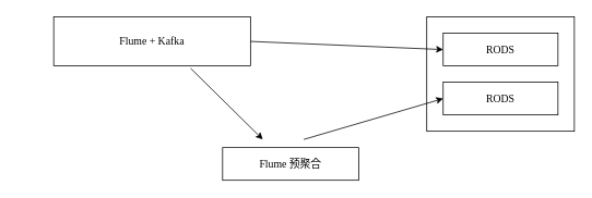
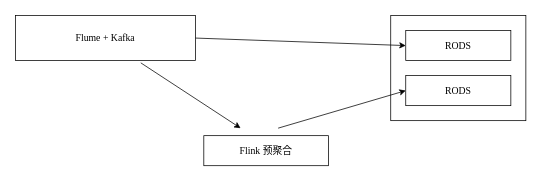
- <mxCell id="2" value="Flume + Kafka" style="rounded=0;whiteSpace=wrap;html=1;fontFamily=Comic Sans MS;fontSize=13;" vertex="1" parent="1"><mxGeometry x="65" y="20" width="240" height="60" as="geometry" /></mxCell>
+ <mxCell id="2" value="Flume + Kafka" style="rounded=0;whiteSpace=wrap;html=1;fontFamily=Comic Sans MS;fontSize=13;" vertex="1" parent="1"><mxGeometry x="20" y="20" width="240" height="60" as="geometry" /></mxCell>
- <mxCell id="6" value="Flume 预聚合" style="rounded=0;whiteSpace=wrap;html=1;fontFamily=Comic Sans MS;fontSize=13;" vertex="1" parent="1"><mxGeometry x="271" y="180" width="166" height="40" as="geometry" /></mxCell>
+ <mxCell id="6" value="Flink 预聚合" style="rounded=0;whiteSpace=wrap;html=1;fontFamily=Comic Sans MS;fontSize=13;" vertex="1" parent="1"><mxGeometry x="271" y="180" width="166" height="40" as="geometry" /></mxCell>
